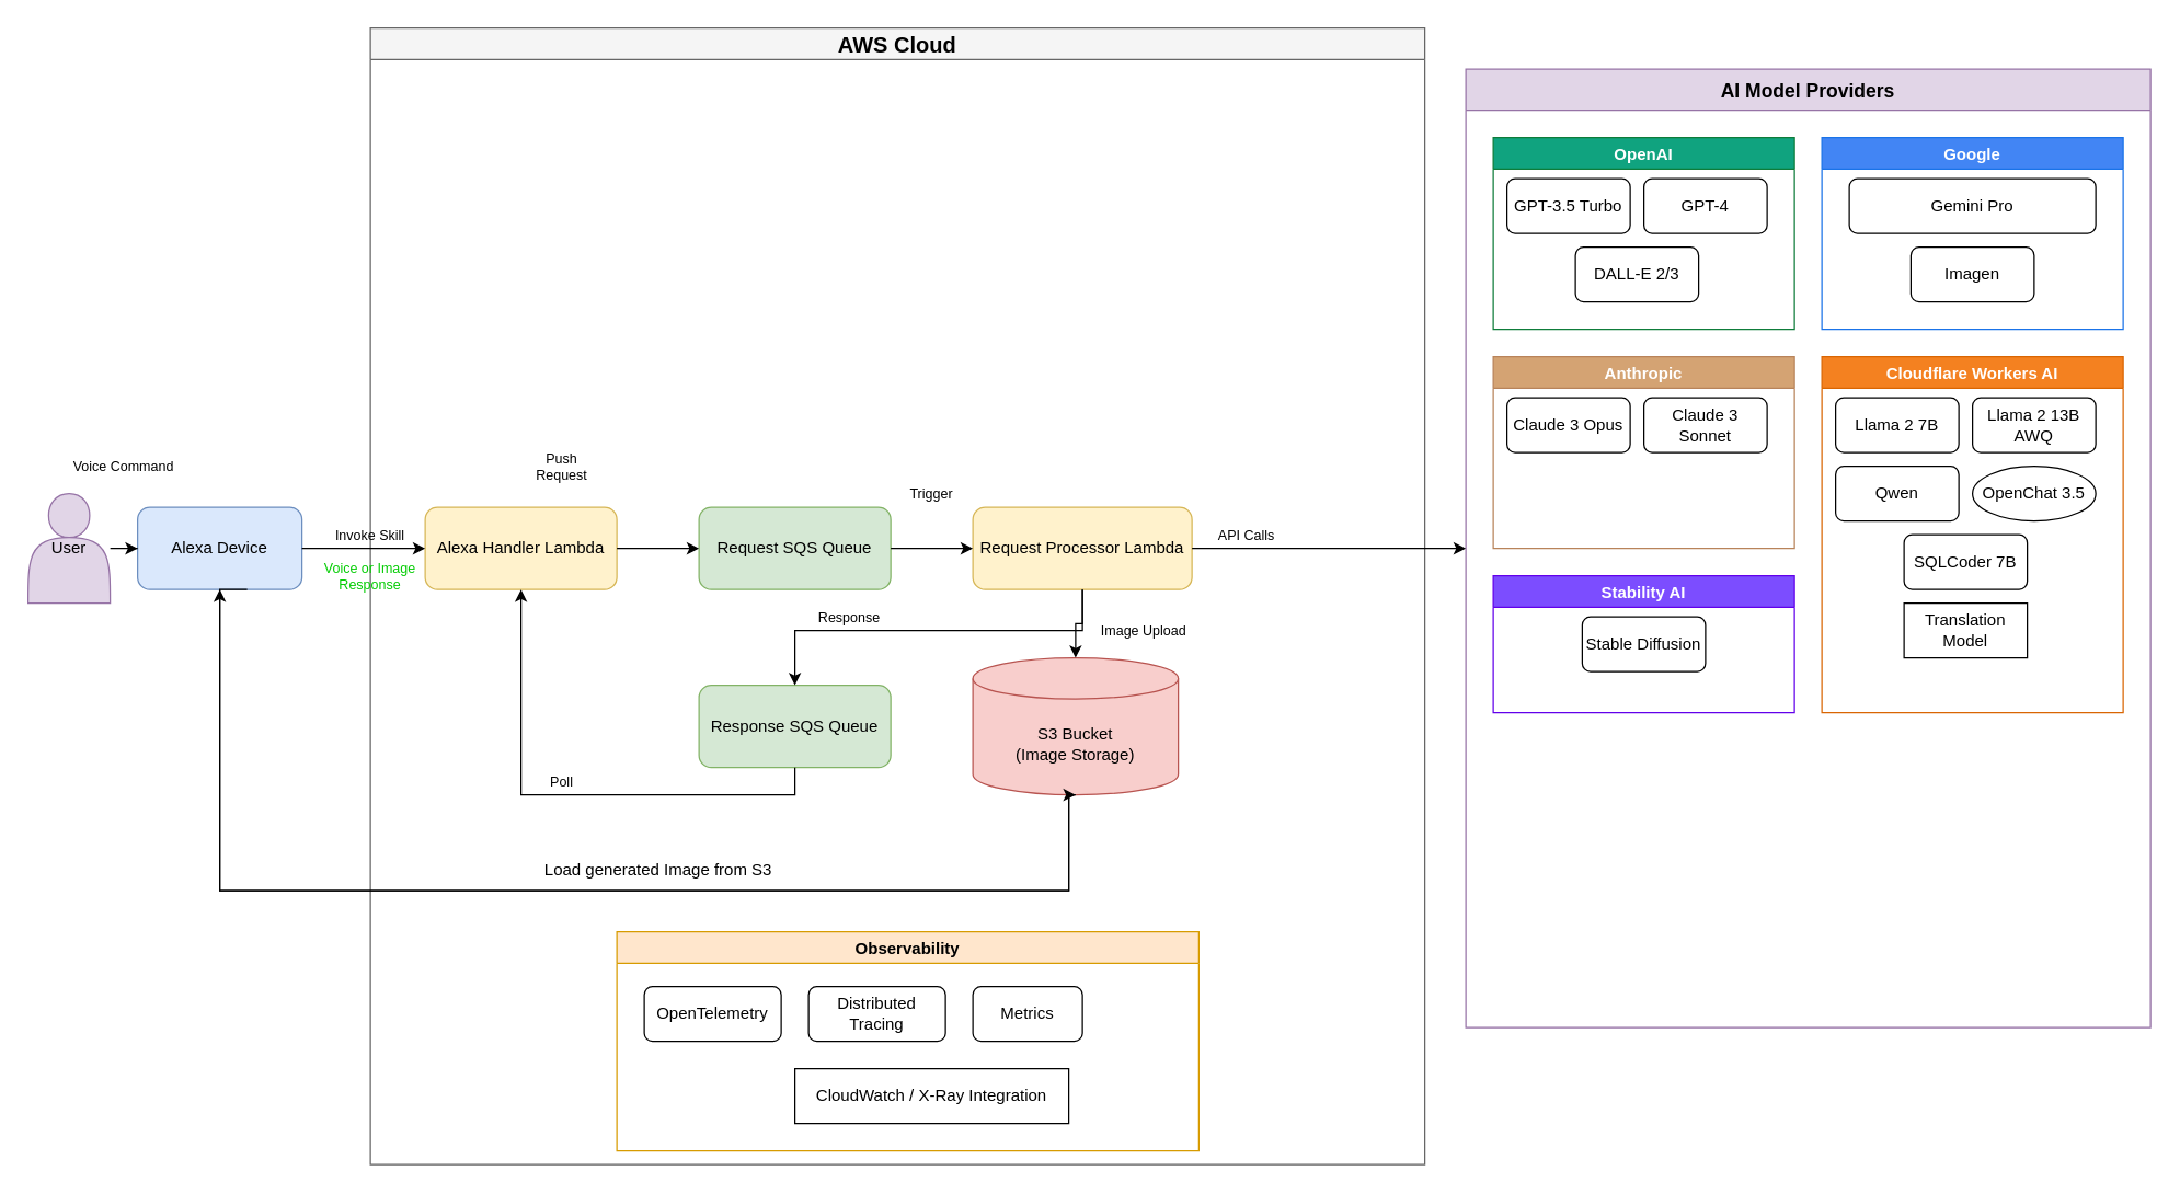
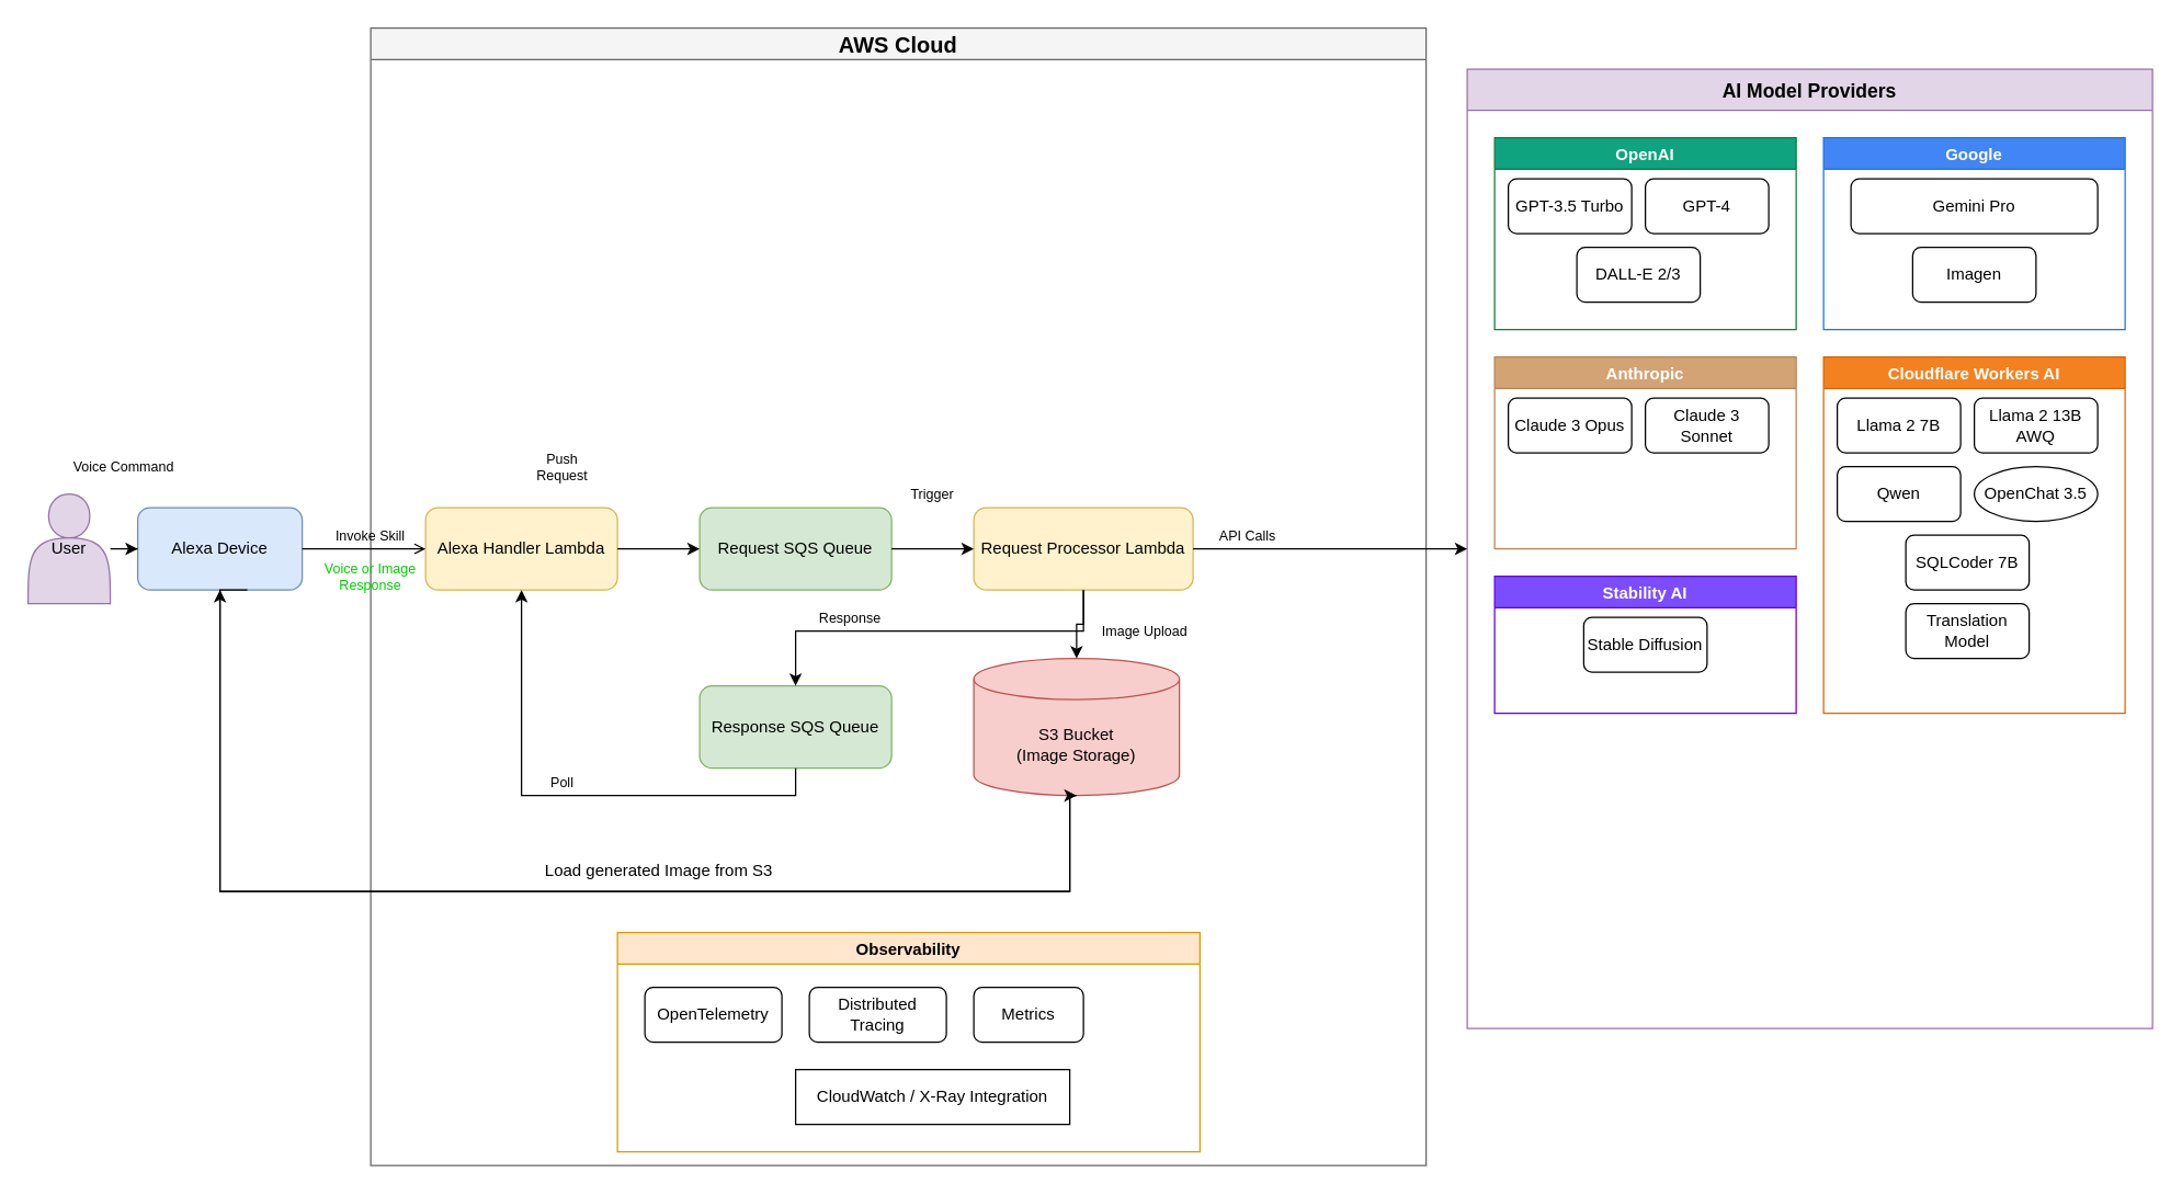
- <mxCell id="29" style="edgeStyle=orthogonalEdgeStyle;rounded=0;orthogonalLoop=1;jettySize=auto;html=1;entryX=0;entryY=0.5;entryDx=0;entryDy=0;" parent="1" source="3" target="5" edge="1"><mxGeometry relative="1" as="geometry"><Array as="points"><mxPoint x="280" y="400" /></Array></mxGeometry></mxCell>
+ <mxCell id="29" style="edgeStyle=orthogonalEdgeStyle;rounded=0;orthogonalLoop=1;jettySize=auto;html=1;entryX=0;entryY=0.5;entryDx=0;entryDy=0;endArrow=open;" parent="1" source="3" target="5" edge="1"><mxGeometry relative="1" as="geometry"><Array as="points"><mxPoint x="280" y="400" /></Array></mxGeometry></mxCell>
- <mxCell id="50" value="Translation Model" style="whiteSpace=wrap;html=1;fillColor=#ffffff;fontColor=#000000;rounded=0;" parent="44" vertex="1"><mxGeometry x="60" y="180" width="90" height="40" as="geometry" /></mxCell>
+ <mxCell id="50" value="Translation Model" style="rounded=1;whiteSpace=wrap;html=1;fillColor=#ffffff;fontColor=#000000;" parent="44" vertex="1"><mxGeometry x="60" y="180" width="90" height="40" as="geometry" /></mxCell>
